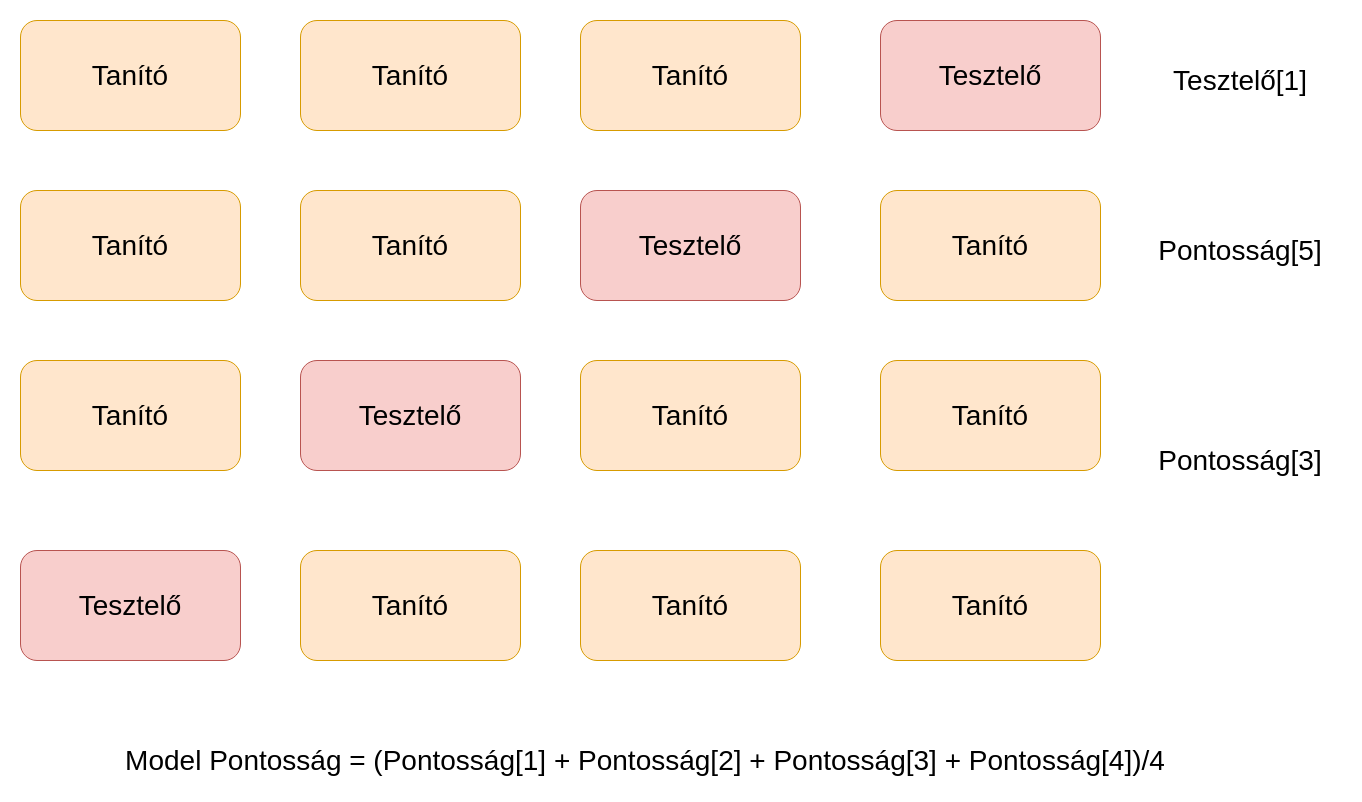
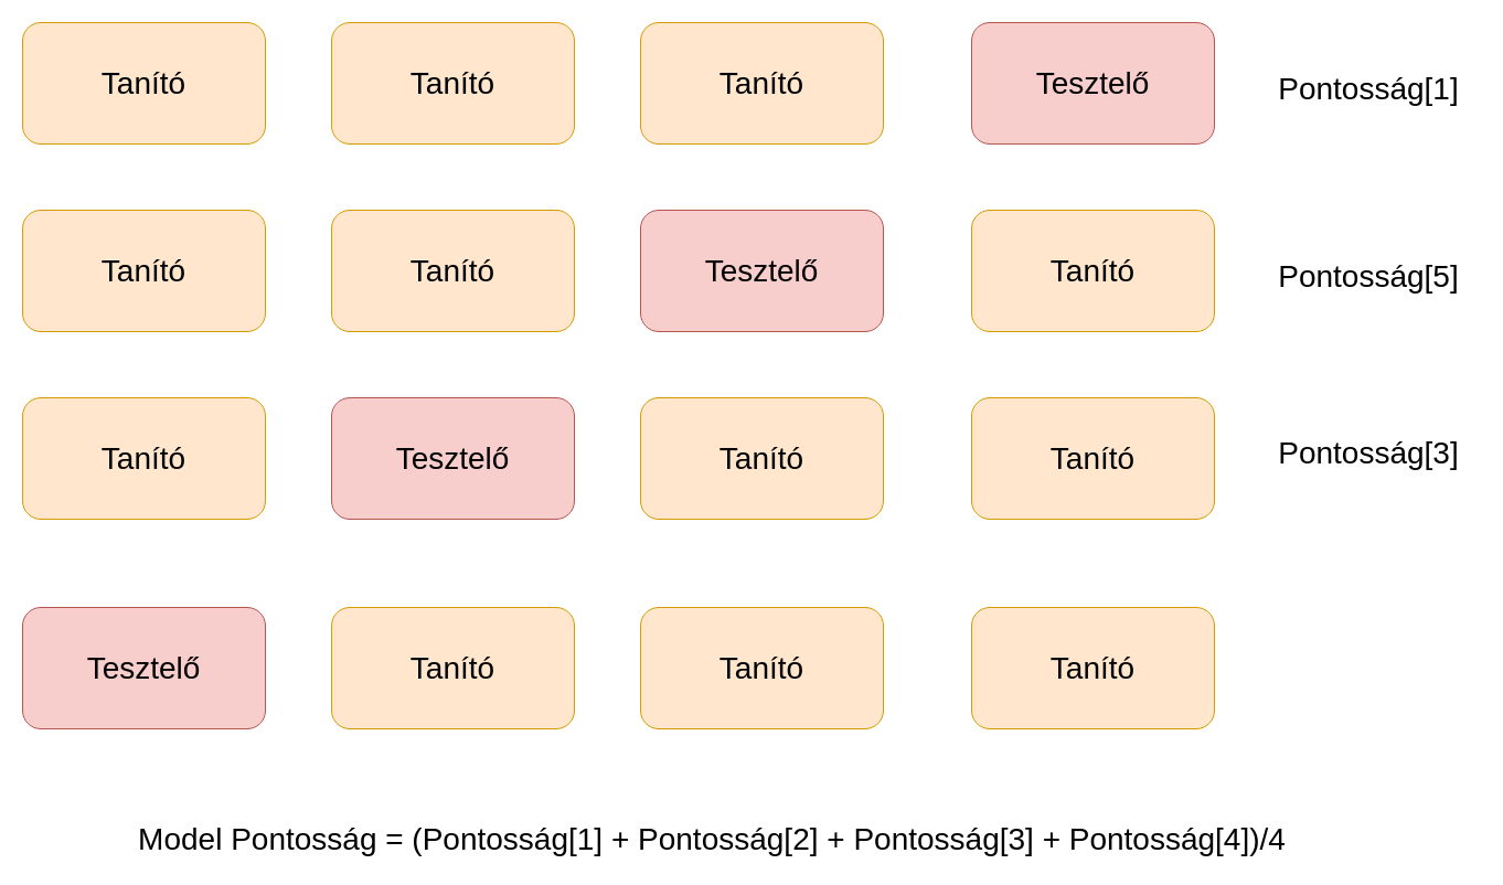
- <mxCell id="18" value="&lt;font style=&quot;font-size: 28px&quot;&gt;Tesztelő[1]&lt;/font&gt;" style="text;html=1;strokeColor=none;fillColor=none;align=center;verticalAlign=middle;whiteSpace=wrap;rounded=0;" vertex="1" parent="1"><mxGeometry x="1140" y="60" width="200" height="40" as="geometry" /></mxCell>
+ <mxCell id="18" value="&lt;font style=&quot;font-size: 28px&quot;&gt;Pontosság[1]&lt;/font&gt;" style="text;html=1;strokeColor=none;fillColor=none;align=center;verticalAlign=middle;whiteSpace=wrap;rounded=0;" vertex="1" parent="1"><mxGeometry x="1140" y="60" width="200" height="40" as="geometry" /></mxCell>
- <mxCell id="20" value="&lt;font style=&quot;font-size: 28px&quot;&gt;Pontosság[3]&lt;/font&gt;" style="text;html=1;strokeColor=none;fillColor=none;align=center;verticalAlign=middle;whiteSpace=wrap;rounded=0;" vertex="1" parent="1"><mxGeometry x="1140" y="440" width="200" height="40" as="geometry" /></mxCell>
+ <mxCell id="20" value="&lt;font style=&quot;font-size: 28px&quot;&gt;Pontosság[3]&lt;/font&gt;" style="text;html=1;strokeColor=none;fillColor=none;align=center;verticalAlign=middle;whiteSpace=wrap;rounded=0;" vertex="1" parent="1"><mxGeometry x="1140" y="390" width="200" height="40" as="geometry" /></mxCell>
